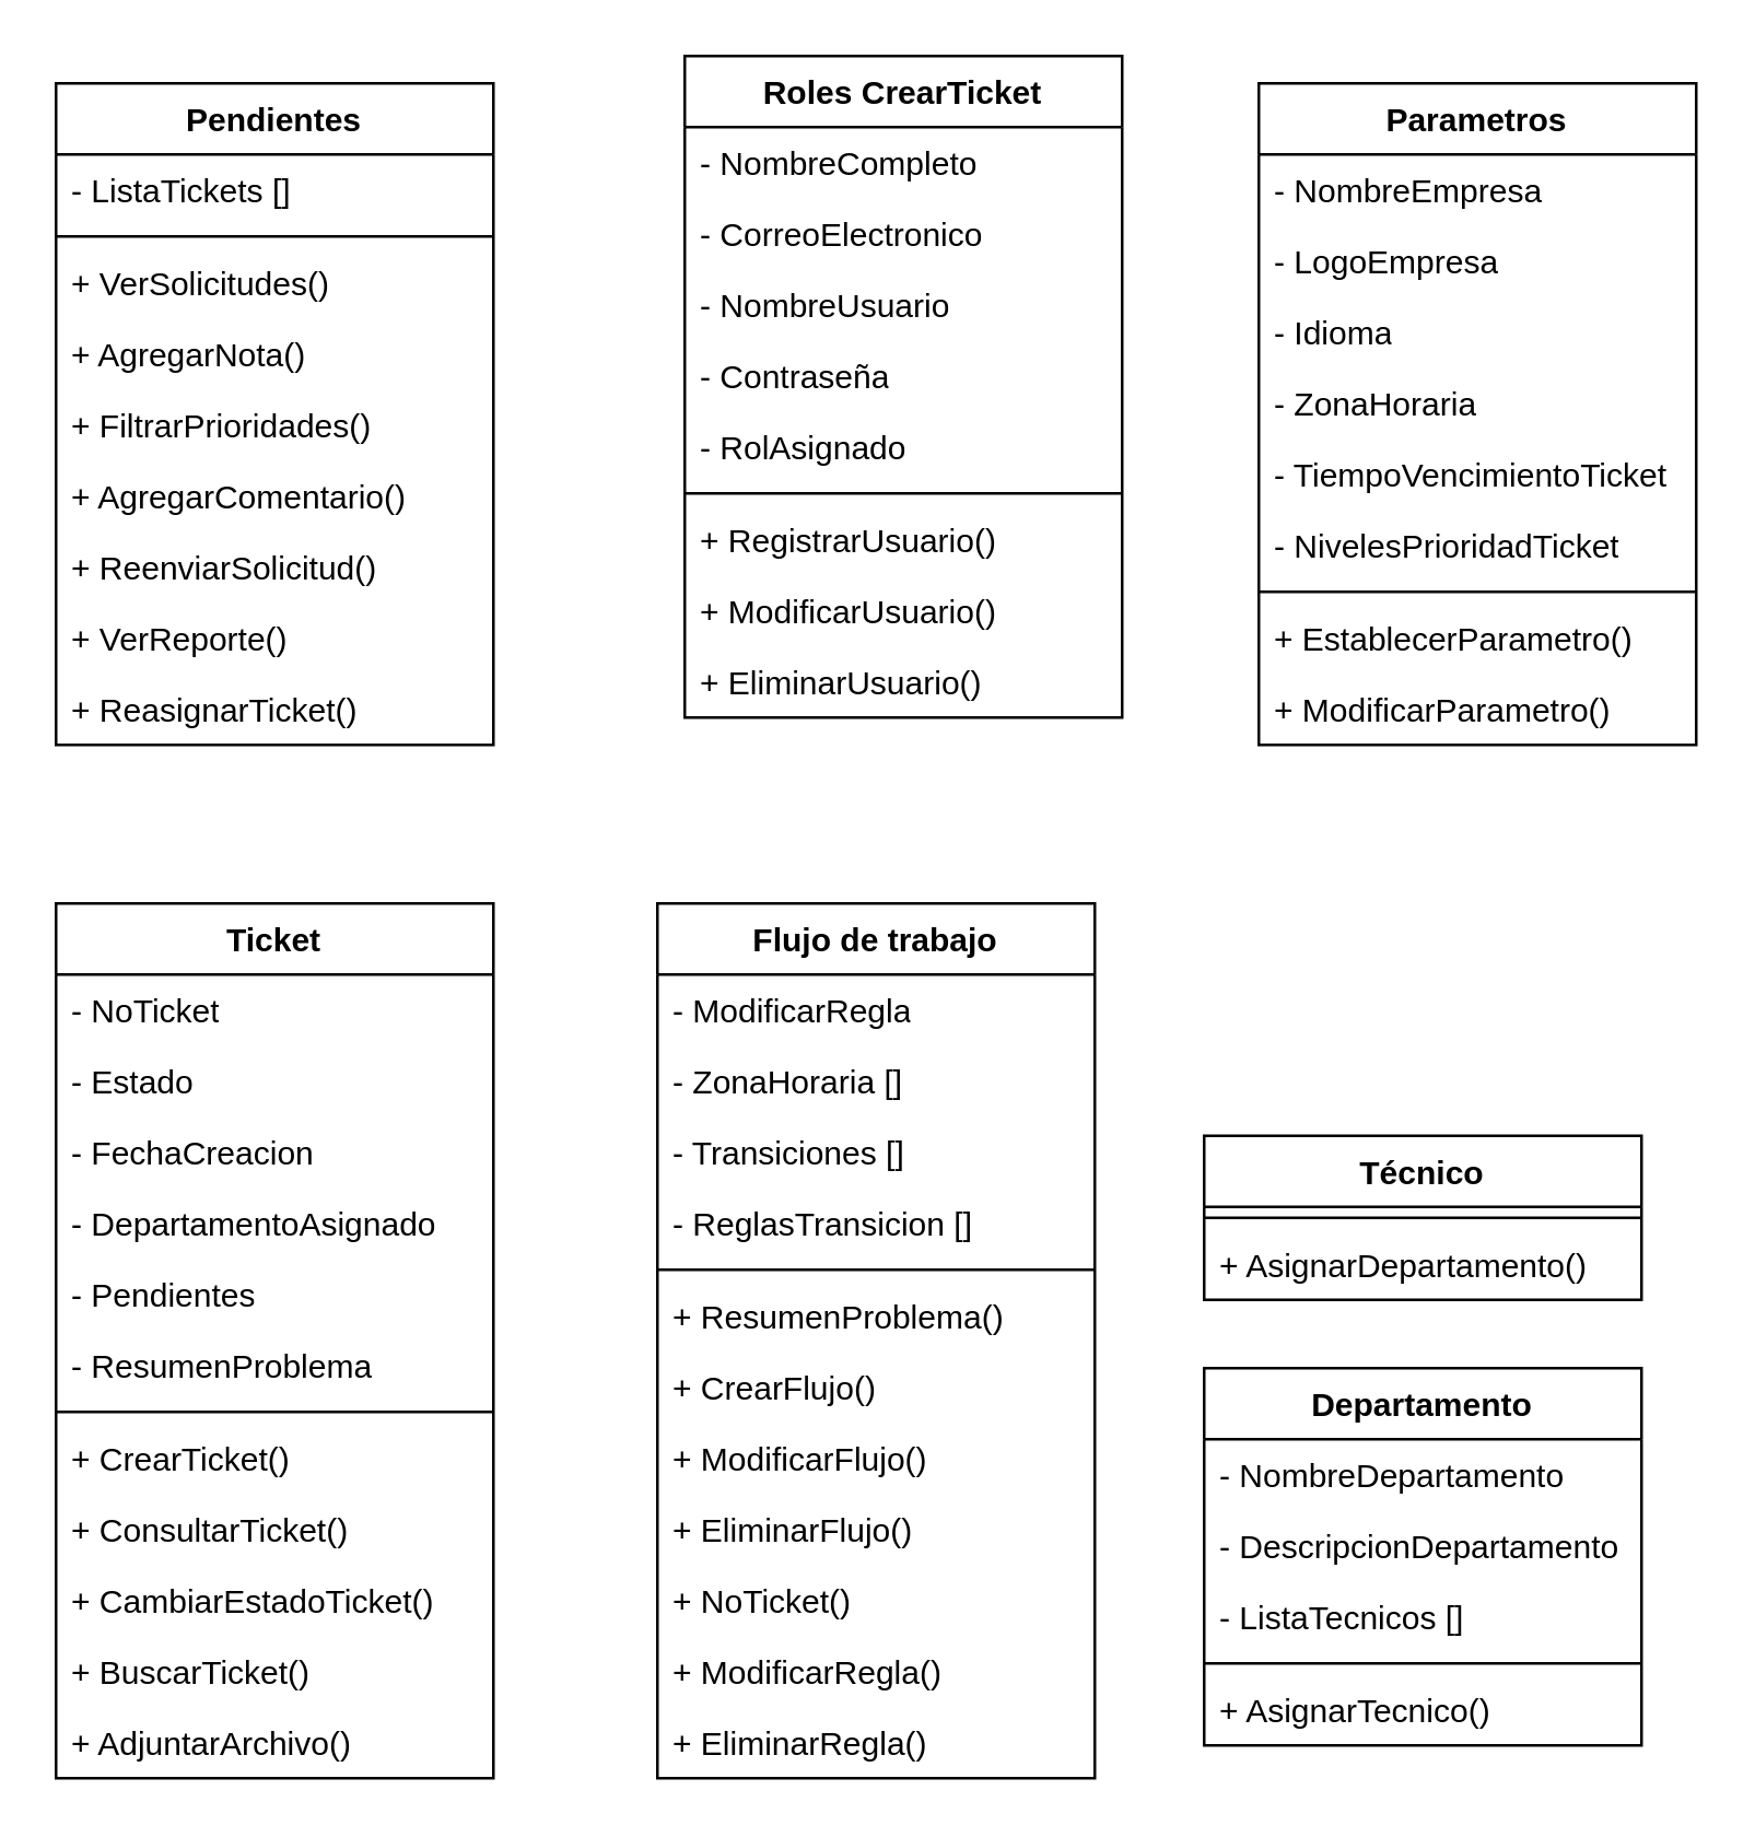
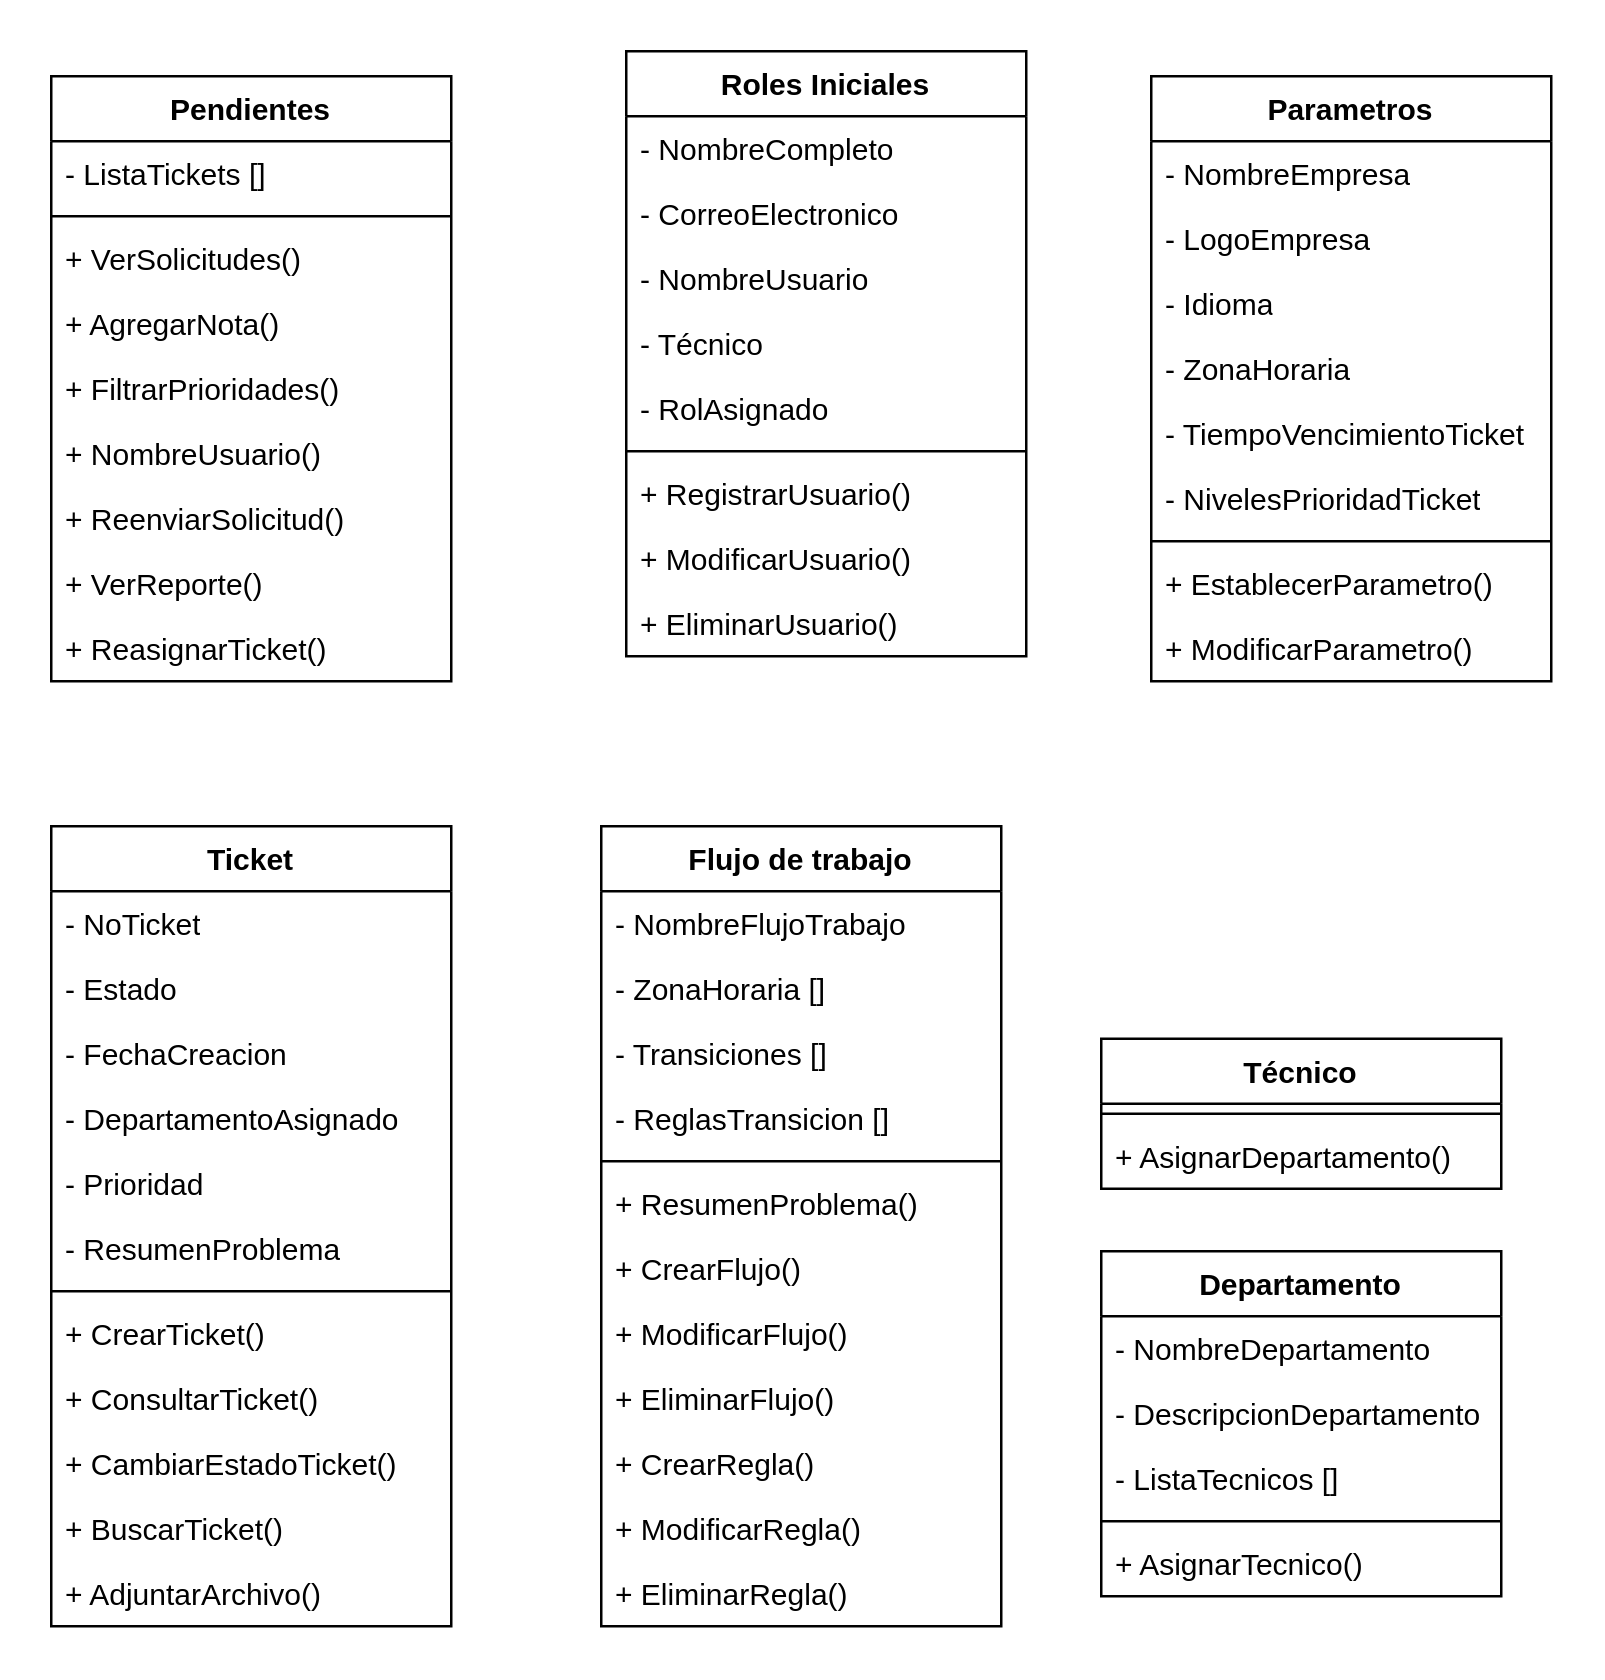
- <mxCell id="2" value="Roles CrearTicket" style="swimlane;fontStyle=1;align=center;verticalAlign=top;childLayout=stackLayout;horizontal=1;startSize=26;horizontalStack=0;resizeParent=1;resizeParentMax=0;resizeLast=0;collapsible=1;marginBottom=0;whiteSpace=wrap;html=1;" vertex="1" parent="1"><mxGeometry x="250" y="20" width="160" height="242" as="geometry" /></mxCell>
+ <mxCell id="2" value="Roles Iniciales" style="swimlane;fontStyle=1;align=center;verticalAlign=top;childLayout=stackLayout;horizontal=1;startSize=26;horizontalStack=0;resizeParent=1;resizeParentMax=0;resizeLast=0;collapsible=1;marginBottom=0;whiteSpace=wrap;html=1;" vertex="1" parent="1"><mxGeometry x="250" y="20" width="160" height="242" as="geometry" /></mxCell>
- <mxCell id="6" value="- Contraseña" style="text;strokeColor=none;fillColor=none;align=left;verticalAlign=top;spacingLeft=4;spacingRight=4;overflow=hidden;rotatable=0;points=[[0,0.5],[1,0.5]];portConstraint=eastwest;whiteSpace=wrap;html=1;" vertex="1" parent="2"><mxGeometry y="104" width="160" height="26" as="geometry" /></mxCell>
+ <mxCell id="6" value="- Técnico" style="text;strokeColor=none;fillColor=none;align=left;verticalAlign=top;spacingLeft=4;spacingRight=4;overflow=hidden;rotatable=0;points=[[0,0.5],[1,0.5]];portConstraint=eastwest;whiteSpace=wrap;html=1;" vertex="1" parent="2"><mxGeometry y="104" width="160" height="26" as="geometry" /></mxCell>
- <mxCell id="50" value="+ AgregarComentario()" style="text;strokeColor=none;fillColor=none;align=left;verticalAlign=top;spacingLeft=4;spacingRight=4;overflow=hidden;rotatable=0;points=[[0,0.5],[1,0.5]];portConstraint=eastwest;whiteSpace=wrap;html=1;" vertex="1" parent="44"><mxGeometry y="138" width="160" height="26" as="geometry" /></mxCell>
+ <mxCell id="50" value="+ NombreUsuario()" style="text;strokeColor=none;fillColor=none;align=left;verticalAlign=top;spacingLeft=4;spacingRight=4;overflow=hidden;rotatable=0;points=[[0,0.5],[1,0.5]];portConstraint=eastwest;whiteSpace=wrap;html=1;" vertex="1" parent="44"><mxGeometry y="138" width="160" height="26" as="geometry" /></mxCell>
- <mxCell id="32" value="- ModificarRegla" style="text;strokeColor=none;fillColor=none;align=left;verticalAlign=top;spacingLeft=4;spacingRight=4;overflow=hidden;rotatable=0;points=[[0,0.5],[1,0.5]];portConstraint=eastwest;whiteSpace=wrap;html=1;" vertex="1" parent="31"><mxGeometry y="26" width="160" height="26" as="geometry" /></mxCell>
+ <mxCell id="32" value="- NombreFlujoTrabajo" style="text;strokeColor=none;fillColor=none;align=left;verticalAlign=top;spacingLeft=4;spacingRight=4;overflow=hidden;rotatable=0;points=[[0,0.5],[1,0.5]];portConstraint=eastwest;whiteSpace=wrap;html=1;" vertex="1" parent="31"><mxGeometry y="26" width="160" height="26" as="geometry" /></mxCell>
- <mxCell id="17" value="- Pendientes" style="text;strokeColor=none;fillColor=none;align=left;verticalAlign=top;spacingLeft=4;spacingRight=4;overflow=hidden;rotatable=0;points=[[0,0.5],[1,0.5]];portConstraint=eastwest;whiteSpace=wrap;html=1;" vertex="1" parent="12"><mxGeometry y="130" width="160" height="26" as="geometry" /></mxCell>
+ <mxCell id="17" value="- Prioridad" style="text;strokeColor=none;fillColor=none;align=left;verticalAlign=top;spacingLeft=4;spacingRight=4;overflow=hidden;rotatable=0;points=[[0,0.5],[1,0.5]];portConstraint=eastwest;whiteSpace=wrap;html=1;" vertex="1" parent="12"><mxGeometry y="130" width="160" height="26" as="geometry" /></mxCell>
- <mxCell id="41" value="+ NoTicket()" style="text;strokeColor=none;fillColor=none;align=left;verticalAlign=top;spacingLeft=4;spacingRight=4;overflow=hidden;rotatable=0;points=[[0,0.5],[1,0.5]];portConstraint=eastwest;whiteSpace=wrap;html=1;" vertex="1" parent="31"><mxGeometry y="242" width="160" height="26" as="geometry" /></mxCell>
+ <mxCell id="41" value="+ CrearRegla()" style="text;strokeColor=none;fillColor=none;align=left;verticalAlign=top;spacingLeft=4;spacingRight=4;overflow=hidden;rotatable=0;points=[[0,0.5],[1,0.5]];portConstraint=eastwest;whiteSpace=wrap;html=1;" vertex="1" parent="31"><mxGeometry y="242" width="160" height="26" as="geometry" /></mxCell>
